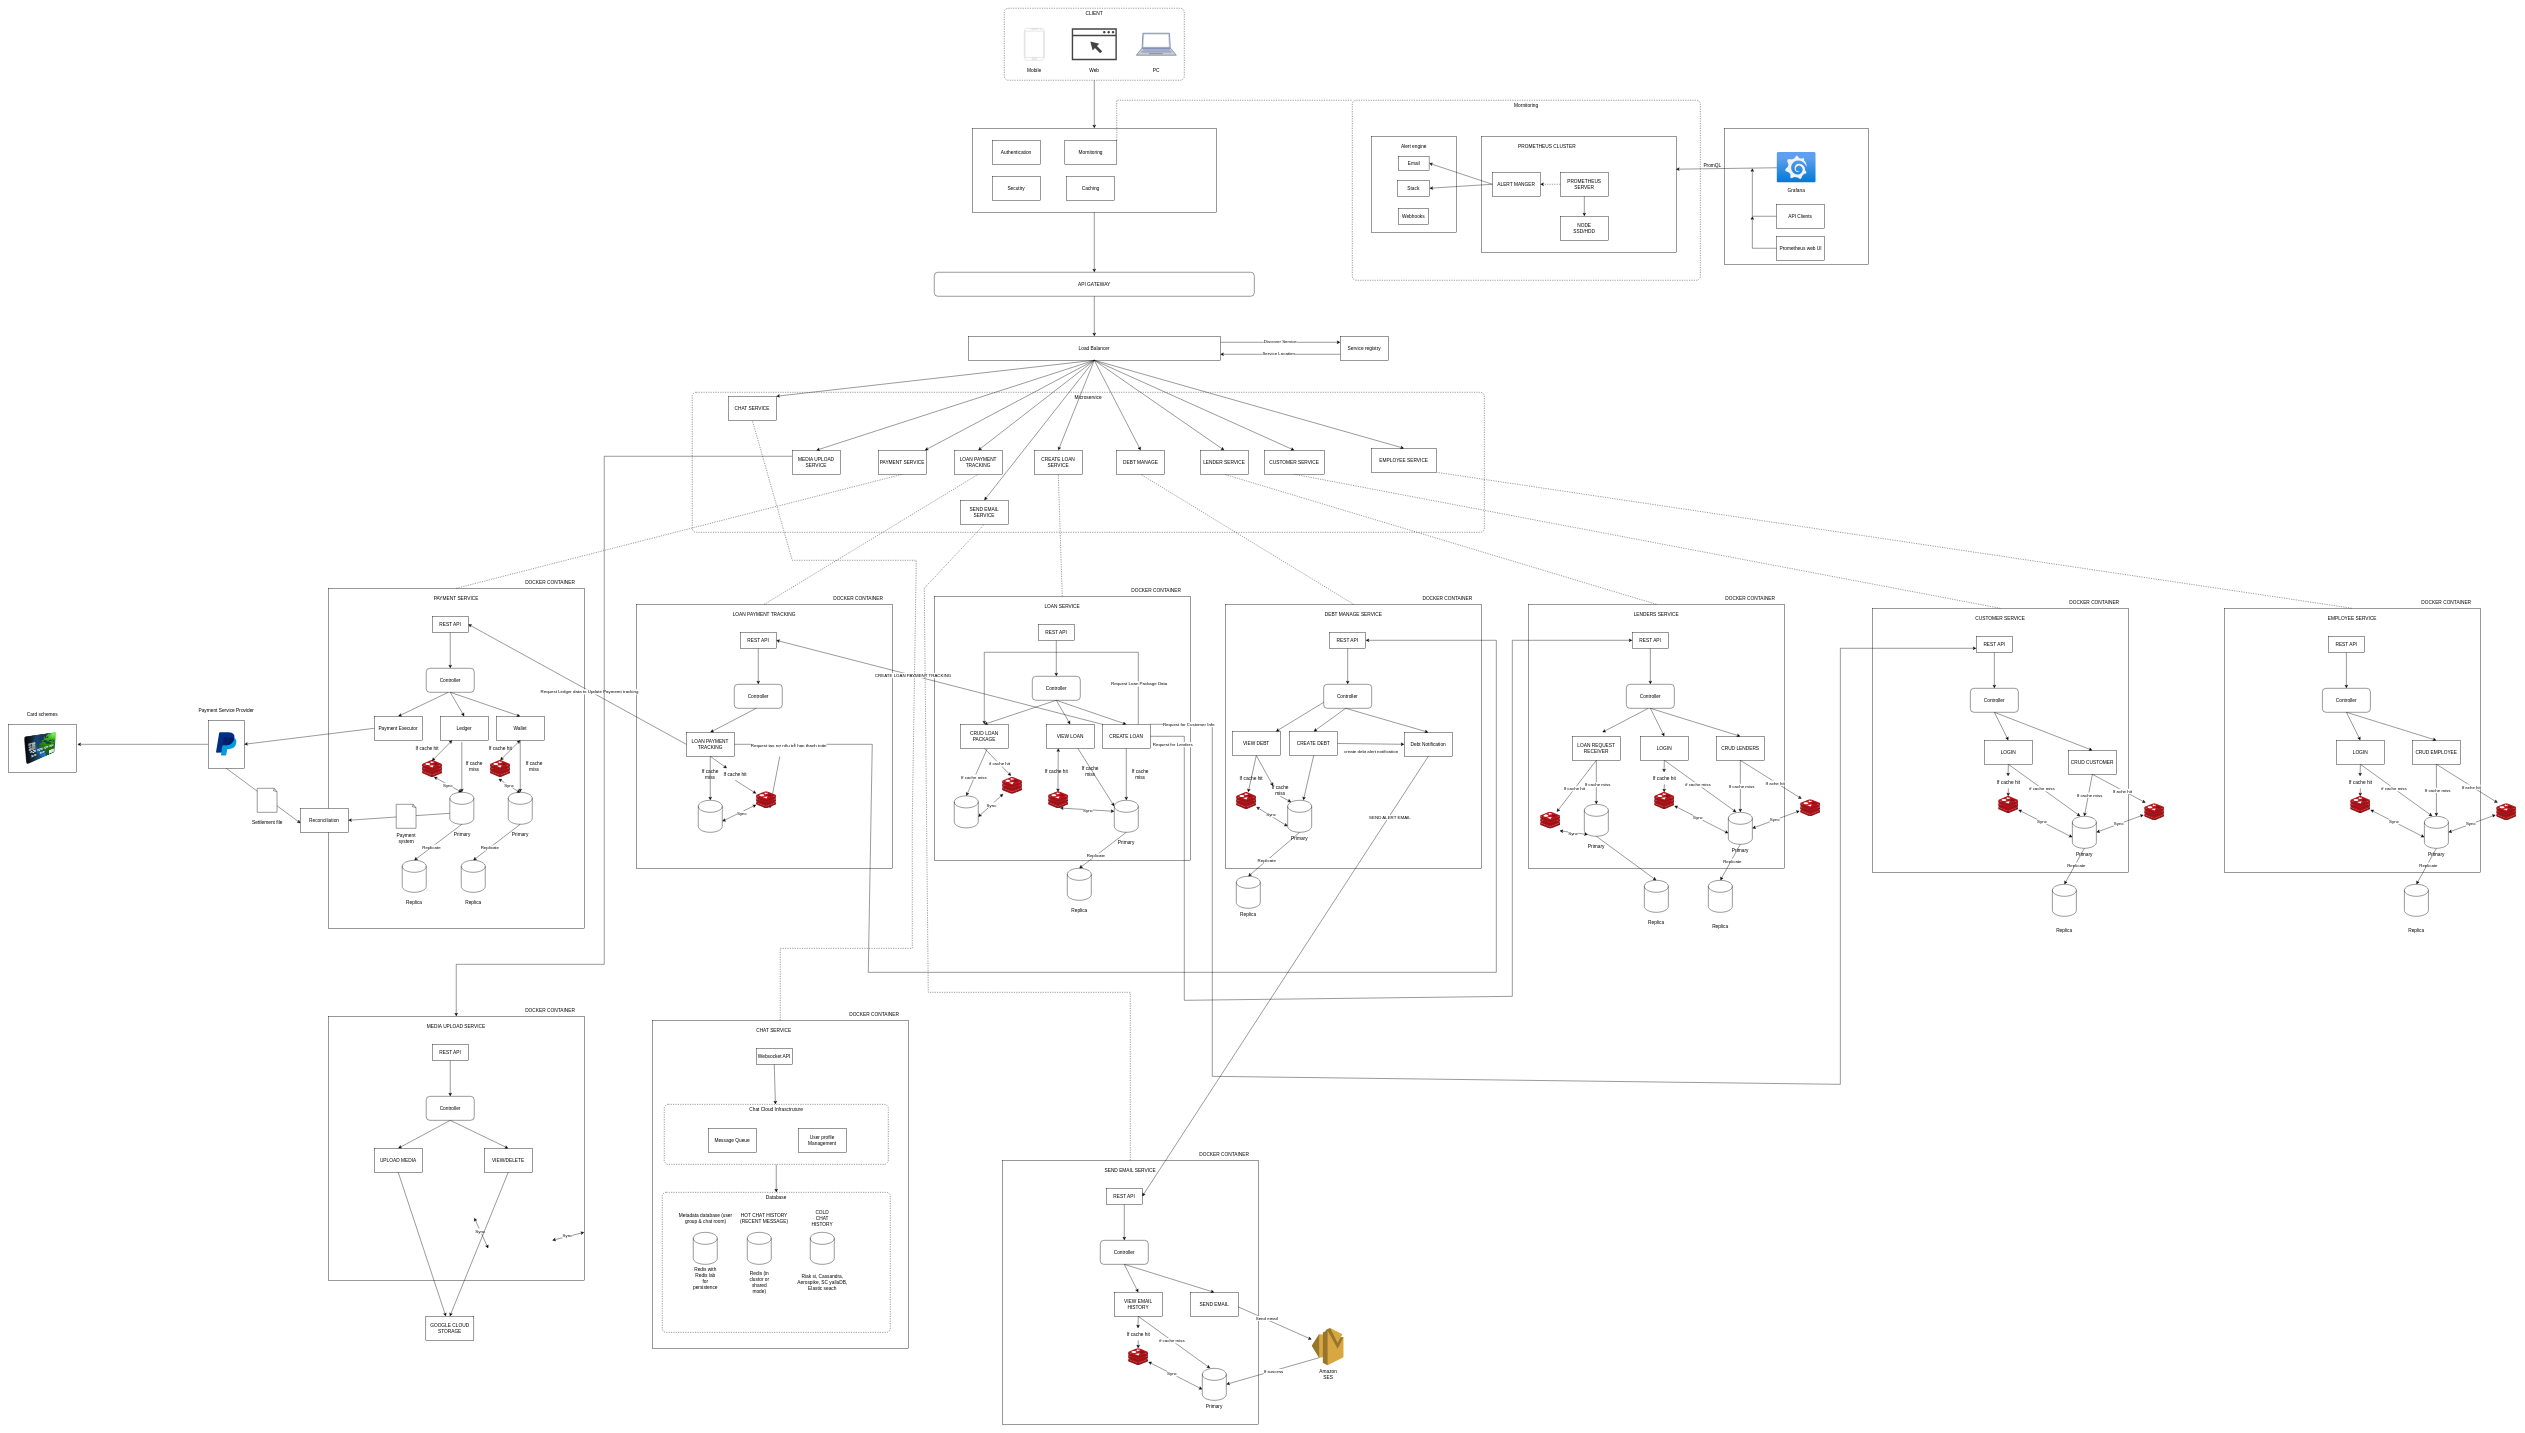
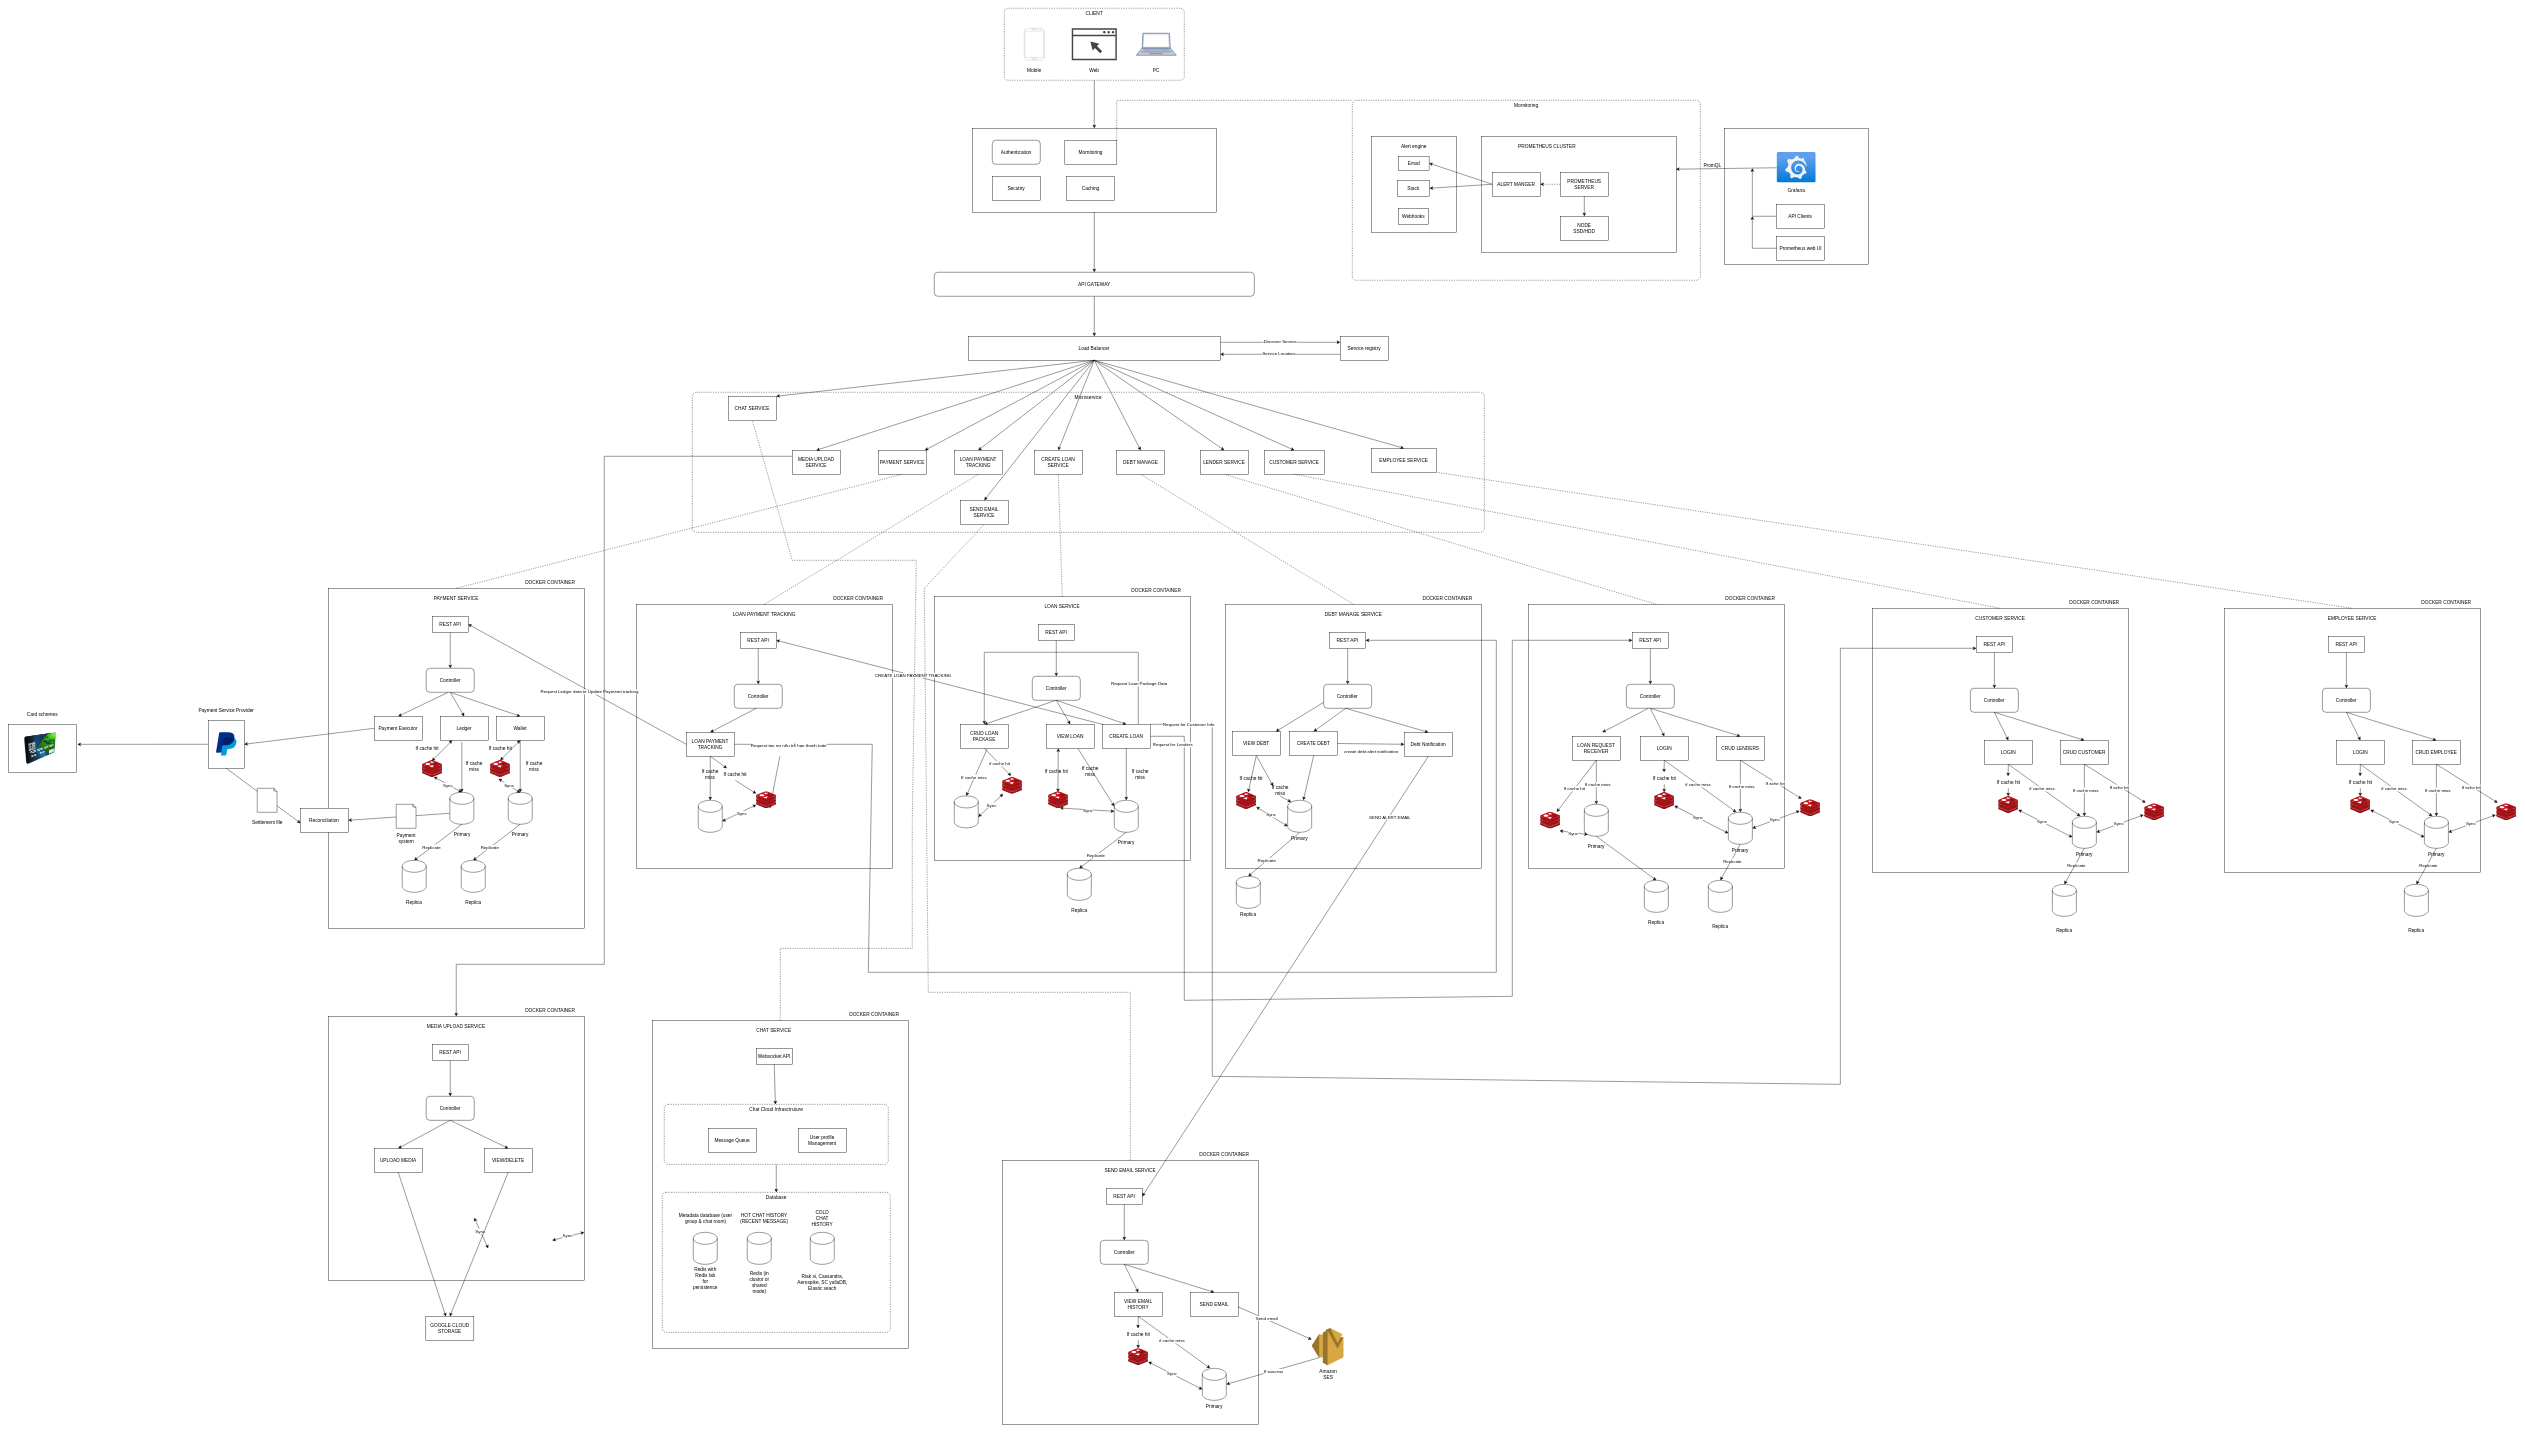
- <mxCell id="12" value="Authentication" style="rounded=0;whiteSpace=wrap;html=1;" parent="1" vertex="1"><mxGeometry x="2480" y="350" width="120" height="60" as="geometry" /></mxCell>
+ <mxCell id="12" value="Authentication" style="whiteSpace=wrap;html=1;rounded=1;" parent="1" vertex="1"><mxGeometry x="2480" y="350" width="120" height="60" as="geometry" /></mxCell>
- <mxCell id="173" value="LENDERS SERVICE" style="text;html=1;strokeColor=none;fillColor=none;align=center;verticalAlign=middle;whiteSpace=wrap;rounded=0;" vertex="1" parent="1"><mxGeometry x="4055" y="1520" width="170" height="30" as="geometry" /></mxCell>
- <mxCell id="223" value="CRUD CUSTOMER" style="rounded=0;whiteSpace=wrap;html=1;" vertex="1" parent="1"><mxGeometry x="5170" y="1875" width="120" height="60" as="geometry" /></mxCell>
+ <mxCell id="223" value="CRUD CUSTOMER" style="rounded=0;whiteSpace=wrap;html=1;" vertex="1" parent="1"><mxGeometry x="5150" y="1850" width="120" height="60" as="geometry" /></mxCell>
